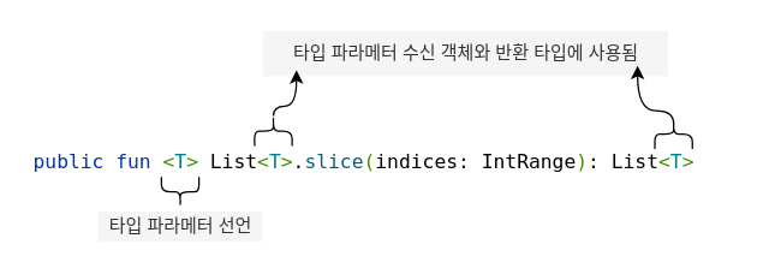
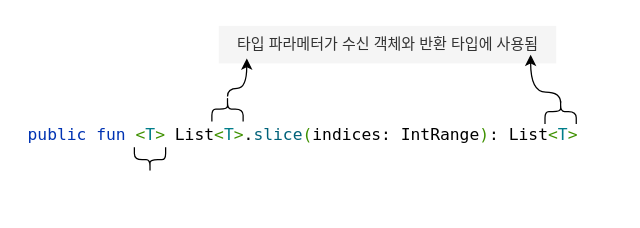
- <mxCell id="7" value="타입 파라메터 수신 객체와 반환 타입에 사용됨" style="text;html=1;align=center;verticalAlign=middle;whiteSpace=wrap;rounded=0;fillColor=#f5f5f5;fontColor=#333333;strokeColor=none;" vertex="1" parent="1"><mxGeometry x="174.5" y="20" width="270" height="30" as="geometry" /></mxCell>
+ <mxCell id="7" value="타입 파라메터가 수신 객체와 반환 타입에 사용됨" style="text;html=1;align=center;verticalAlign=middle;whiteSpace=wrap;rounded=0;fillColor=#f5f5f5;fontColor=#333333;strokeColor=none;" vertex="1" parent="1"><mxGeometry x="174.5" y="20" width="270" height="30" as="geometry" /></mxCell>
- <mxCell id="4" value="타입 파라메터 선언" style="text;html=1;align=center;verticalAlign=middle;whiteSpace=wrap;rounded=0;fillColor=#f5f5f5;fontColor=#333333;strokeColor=none;" vertex="1" parent="1"><mxGeometry x="64.5" y="140" width="110" height="20" as="geometry" /></mxCell>
